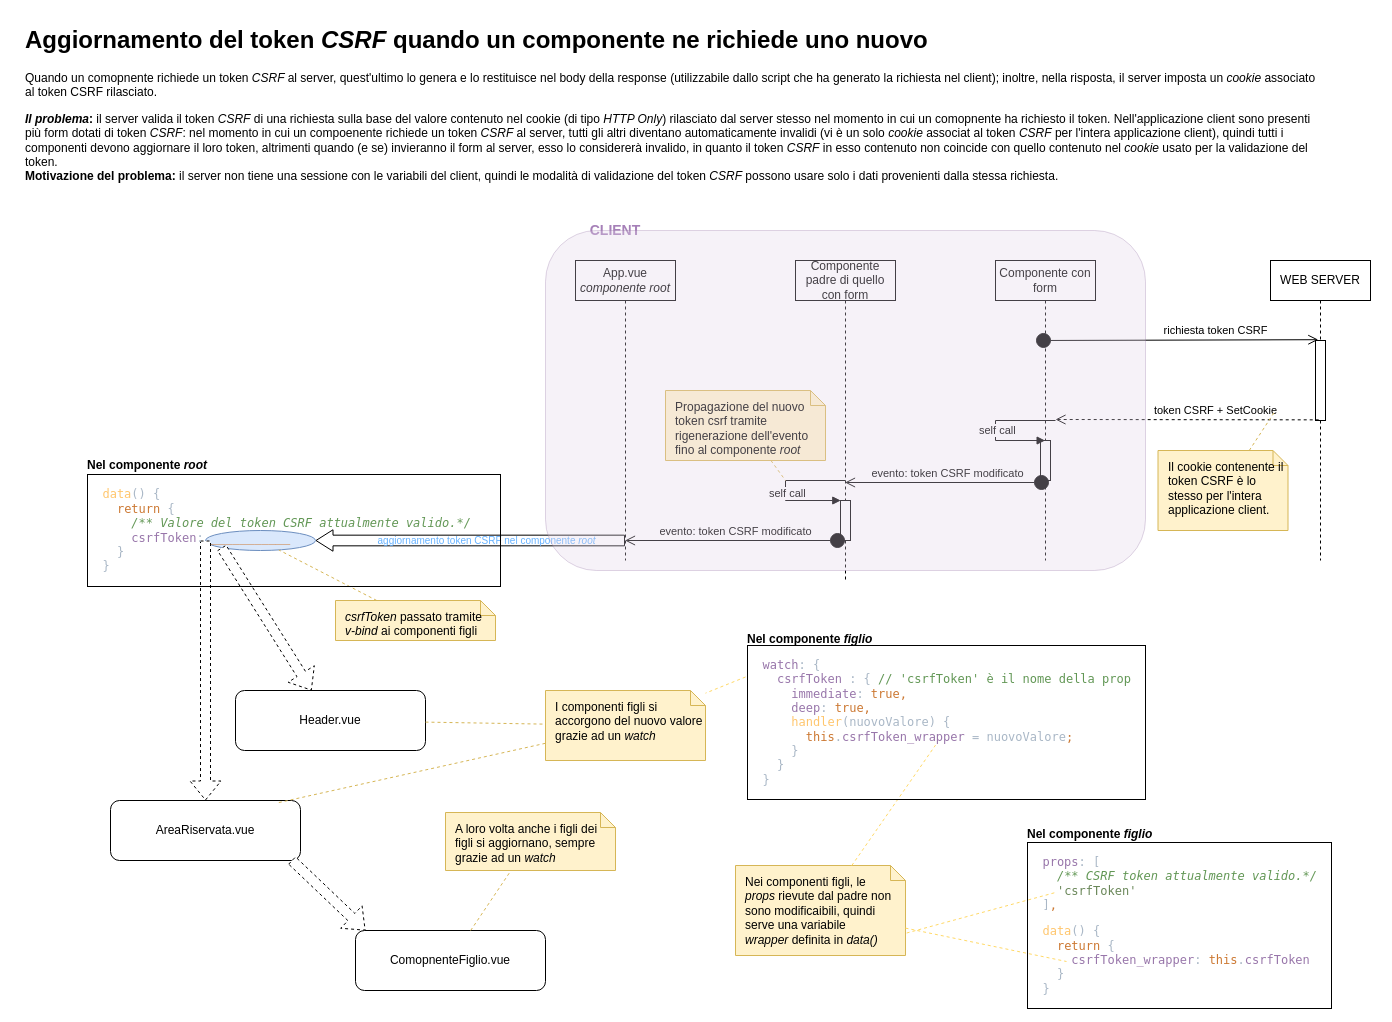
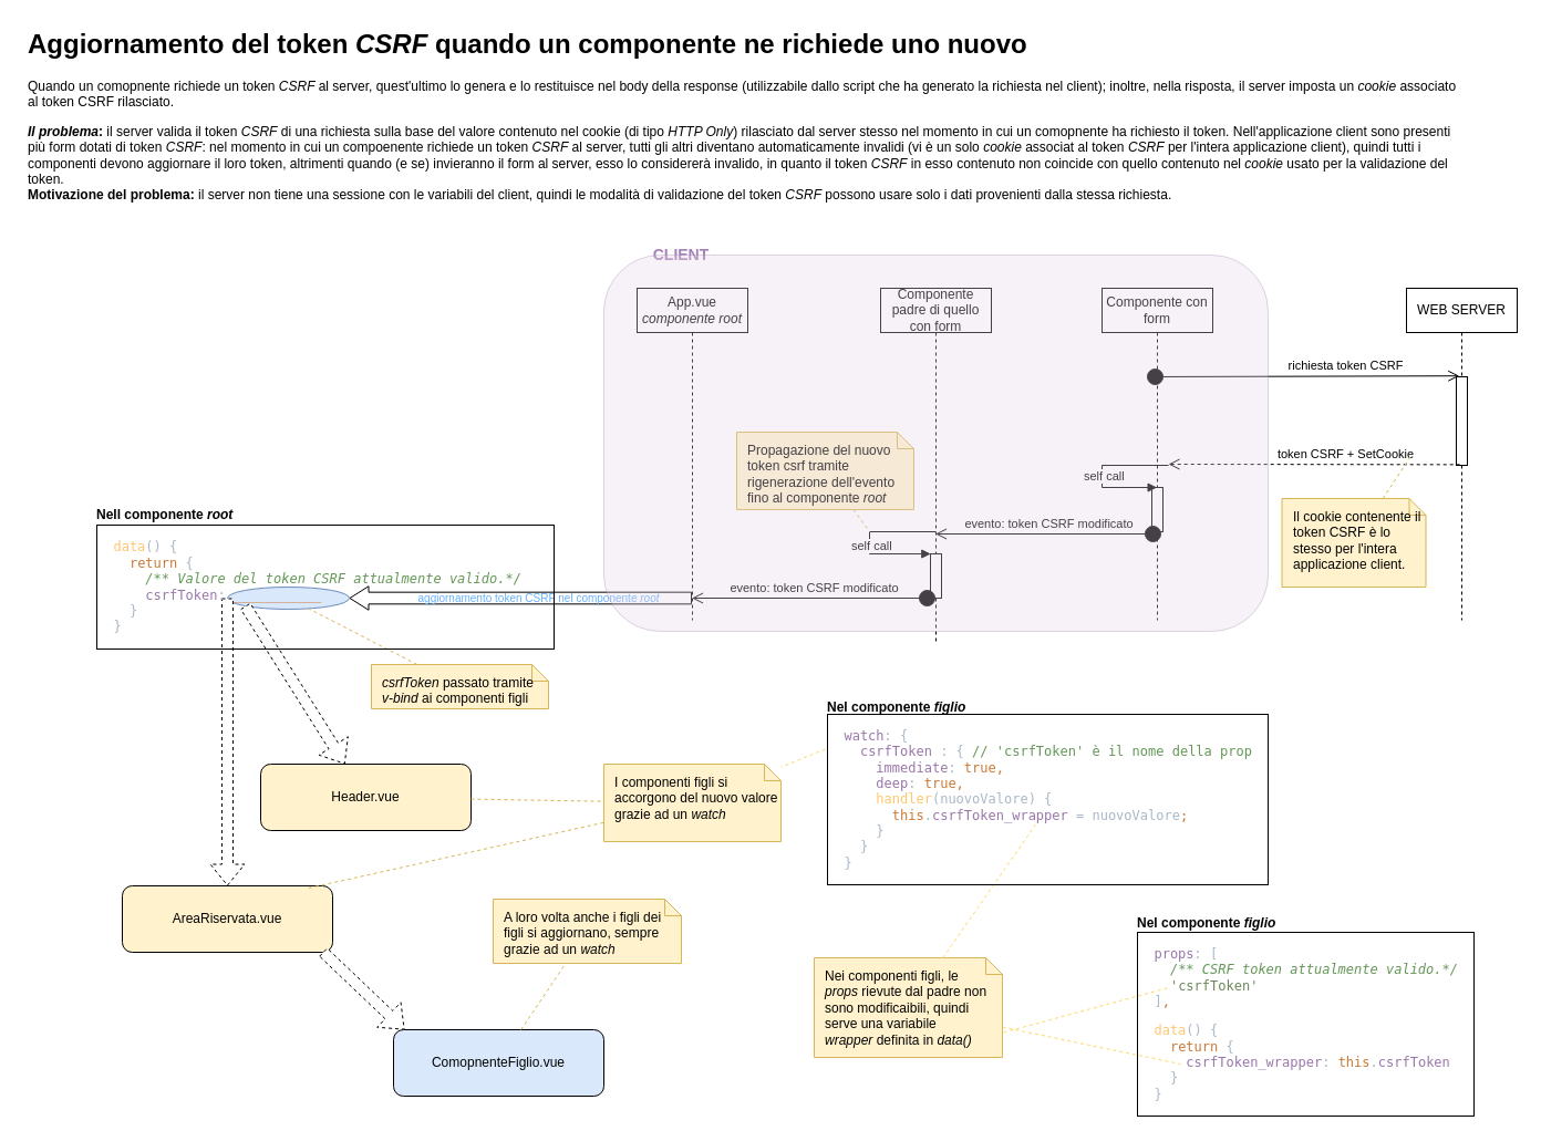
- <mxCell id="35" value="Nel componente &lt;i&gt;root&lt;/i&gt;" style="text;html=1;strokeColor=none;fillColor=none;align=left;verticalAlign=middle;whiteSpace=wrap;rounded=0;labelBackgroundColor=none;fontStyle=1" vertex="1" parent="33"><mxGeometry width="160" height="20" as="geometry" /></mxCell>
+ <mxCell id="35" value="Nell componente &lt;i&gt;root&lt;/i&gt;" style="text;html=1;strokeColor=none;fillColor=none;align=left;verticalAlign=middle;whiteSpace=wrap;rounded=0;labelBackgroundColor=none;fontStyle=1" vertex="1" parent="33"><mxGeometry width="160" height="20" as="geometry" /></mxCell>
- <mxCell id="26" value="Header.vue" style="rounded=1;whiteSpace=wrap;html=1;labelBackgroundColor=none;align=center;" vertex="1" parent="1"><mxGeometry x="235" y="690" width="190" height="60" as="geometry" /></mxCell>
+ <mxCell id="26" value="Header.vue" style="rounded=1;whiteSpace=wrap;html=1;labelBackgroundColor=none;align=center;fillColor=#fff2cc;" vertex="1" parent="1"><mxGeometry x="235" y="690" width="190" height="60" as="geometry" /></mxCell>
- <mxCell id="27" value="AreaRiservata.vue" style="rounded=1;whiteSpace=wrap;html=1;labelBackgroundColor=none;align=center;" vertex="1" parent="1"><mxGeometry x="110" y="800" width="190" height="60" as="geometry" /></mxCell>
+ <mxCell id="27" value="AreaRiservata.vue" style="rounded=1;whiteSpace=wrap;html=1;labelBackgroundColor=none;align=center;fillColor=#fff2cc;" vertex="1" parent="1"><mxGeometry x="110" y="800" width="190" height="60" as="geometry" /></mxCell>
- <mxCell id="28" value="ComopnenteFiglio.vue" style="rounded=1;whiteSpace=wrap;html=1;labelBackgroundColor=none;align=center;" vertex="1" parent="1"><mxGeometry x="355" y="930" width="190" height="60" as="geometry" /></mxCell>
+ <mxCell id="28" value="ComopnenteFiglio.vue" style="rounded=1;whiteSpace=wrap;html=1;labelBackgroundColor=none;align=center;fillColor=#dae8fc;" vertex="1" parent="1"><mxGeometry x="355" y="930" width="190" height="60" as="geometry" /></mxCell>
